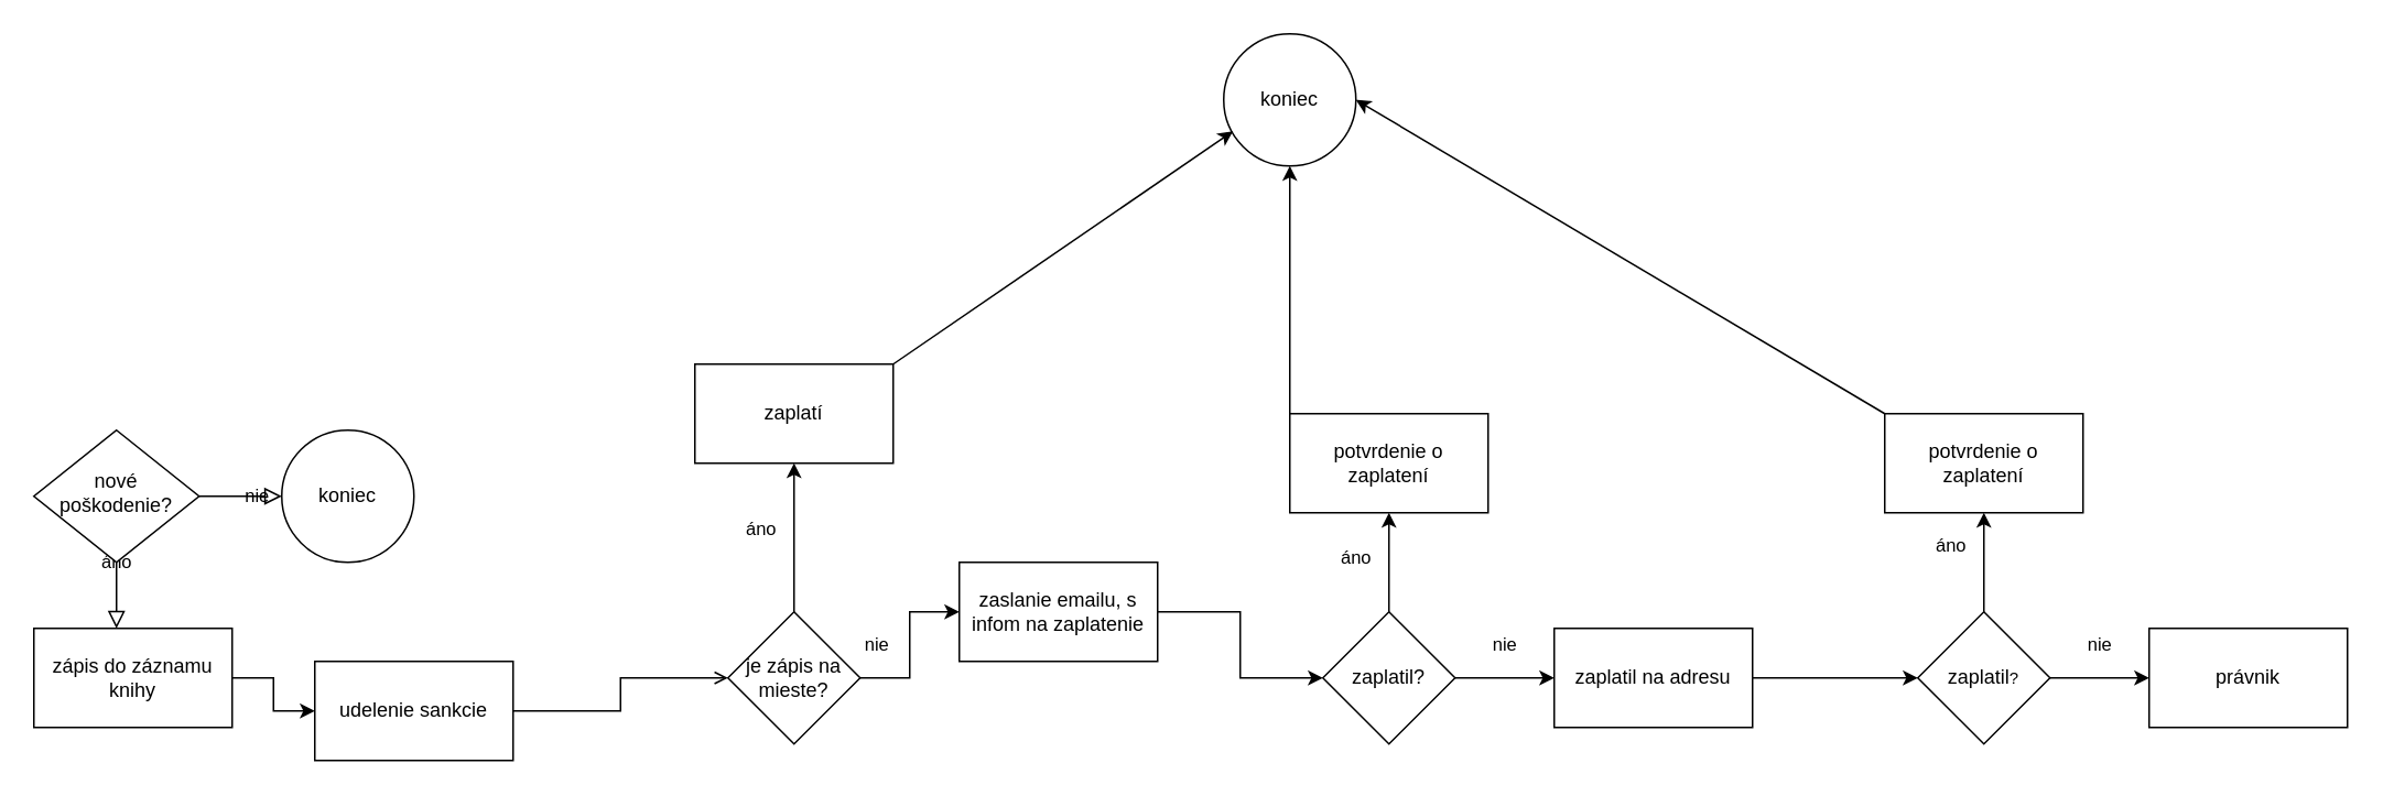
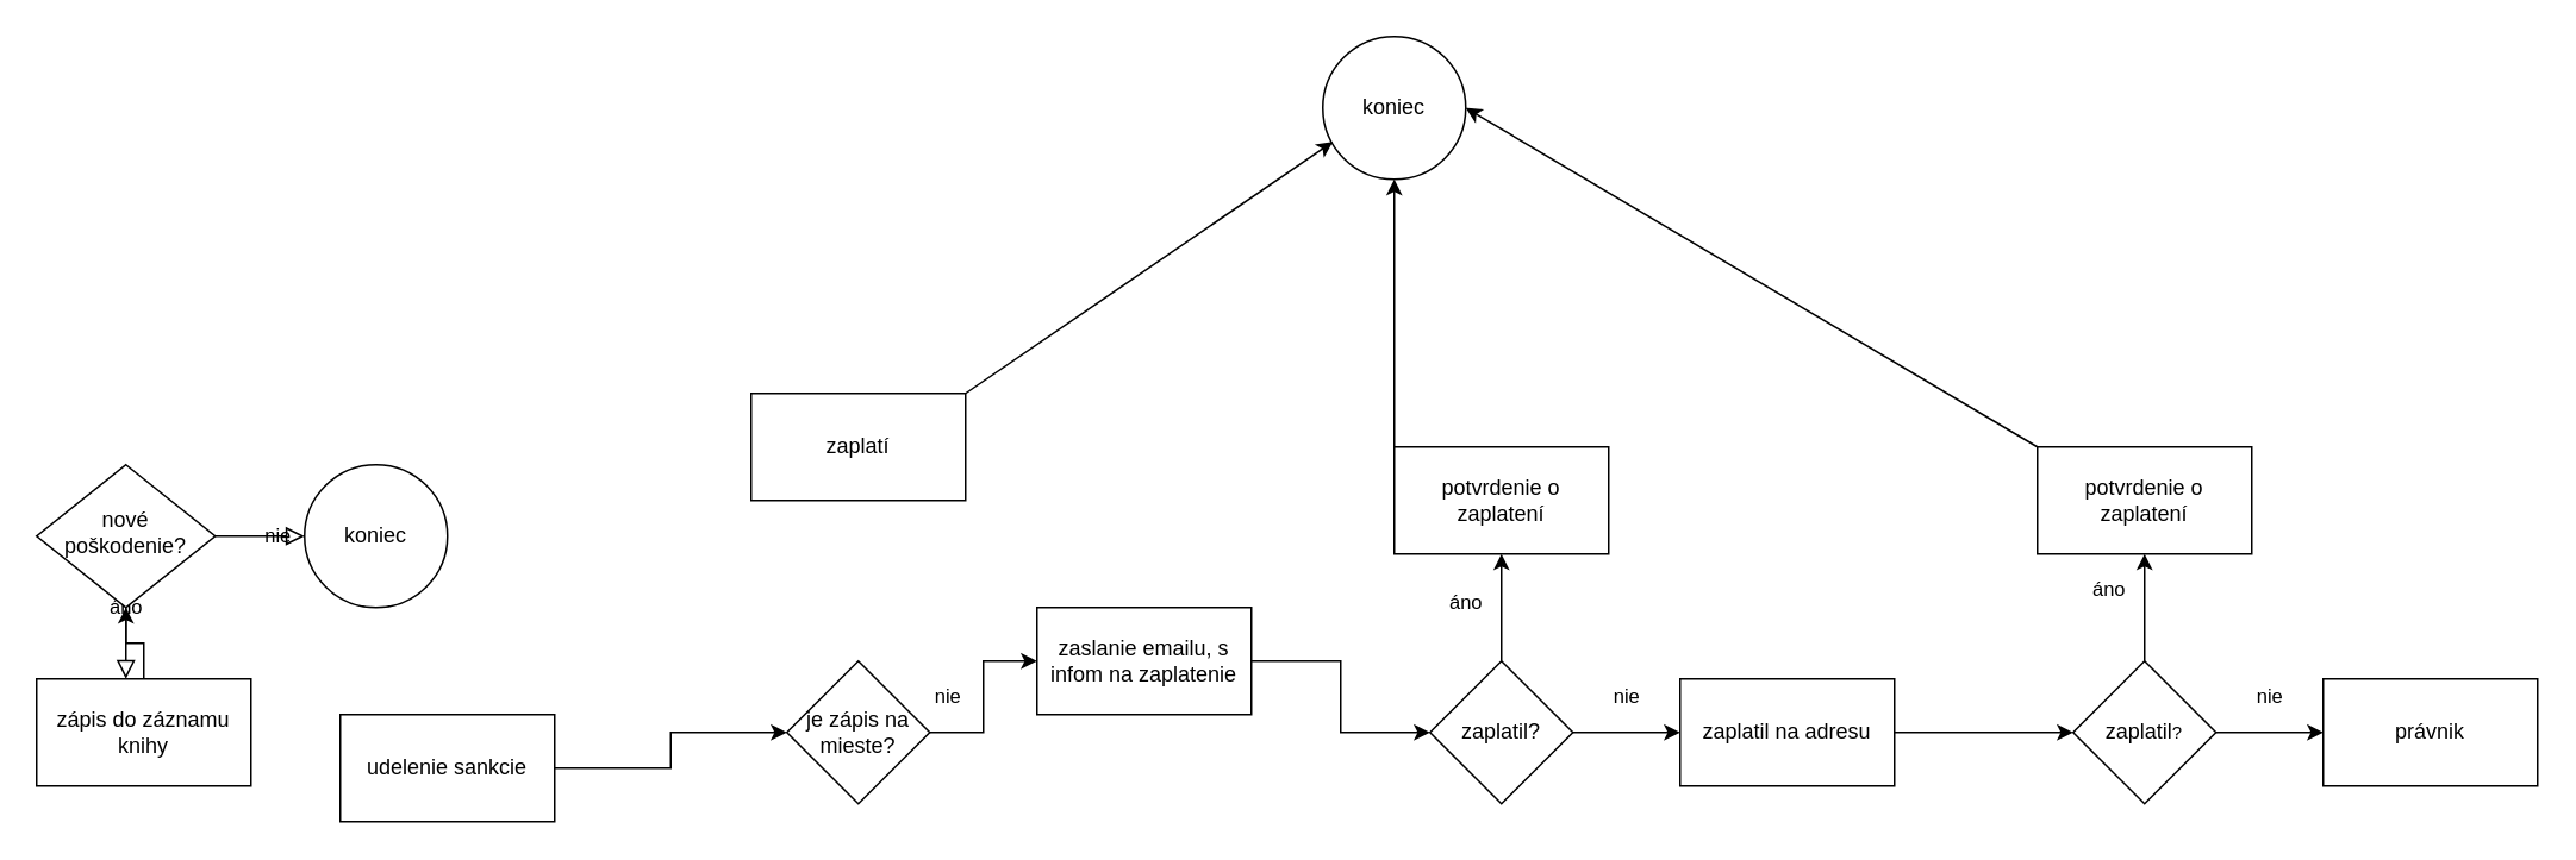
- <mxCell id="10" value="áno" style="edgeStyle=orthogonalEdgeStyle;rounded=0;orthogonalLoop=1;jettySize=auto;html=1;" edge="1" parent="1" source="12" target="13"><mxGeometry x="0.111" y="20" relative="1" as="geometry"><mxPoint as="offset" /></mxGeometry></mxCell>
- <mxCell id="8" value="" style="edgeStyle=orthogonalEdgeStyle;rounded=0;orthogonalLoop=1;jettySize=auto;html=1;endArrow=open;" edge="1" parent="1" source="9" target="12"><mxGeometry relative="1" as="geometry" /></mxCell>
+ <mxCell id="8" value="" style="edgeStyle=orthogonalEdgeStyle;rounded=0;orthogonalLoop=1;jettySize=auto;html=1;" edge="1" parent="1" source="9" target="12"><mxGeometry relative="1" as="geometry" /></mxCell>
- <mxCell id="6" value="" style="edgeStyle=orthogonalEdgeStyle;rounded=0;orthogonalLoop=1;jettySize=auto;html=1;" edge="1" parent="1" source="7" target="9"><mxGeometry relative="1" as="geometry" /></mxCell>
+ <mxCell id="6" value="" style="edgeStyle=orthogonalEdgeStyle;rounded=0;orthogonalLoop=1;jettySize=auto;html=1;" edge="1" parent="1" source="7" target="4"><mxGeometry relative="1" as="geometry" /></mxCell>
